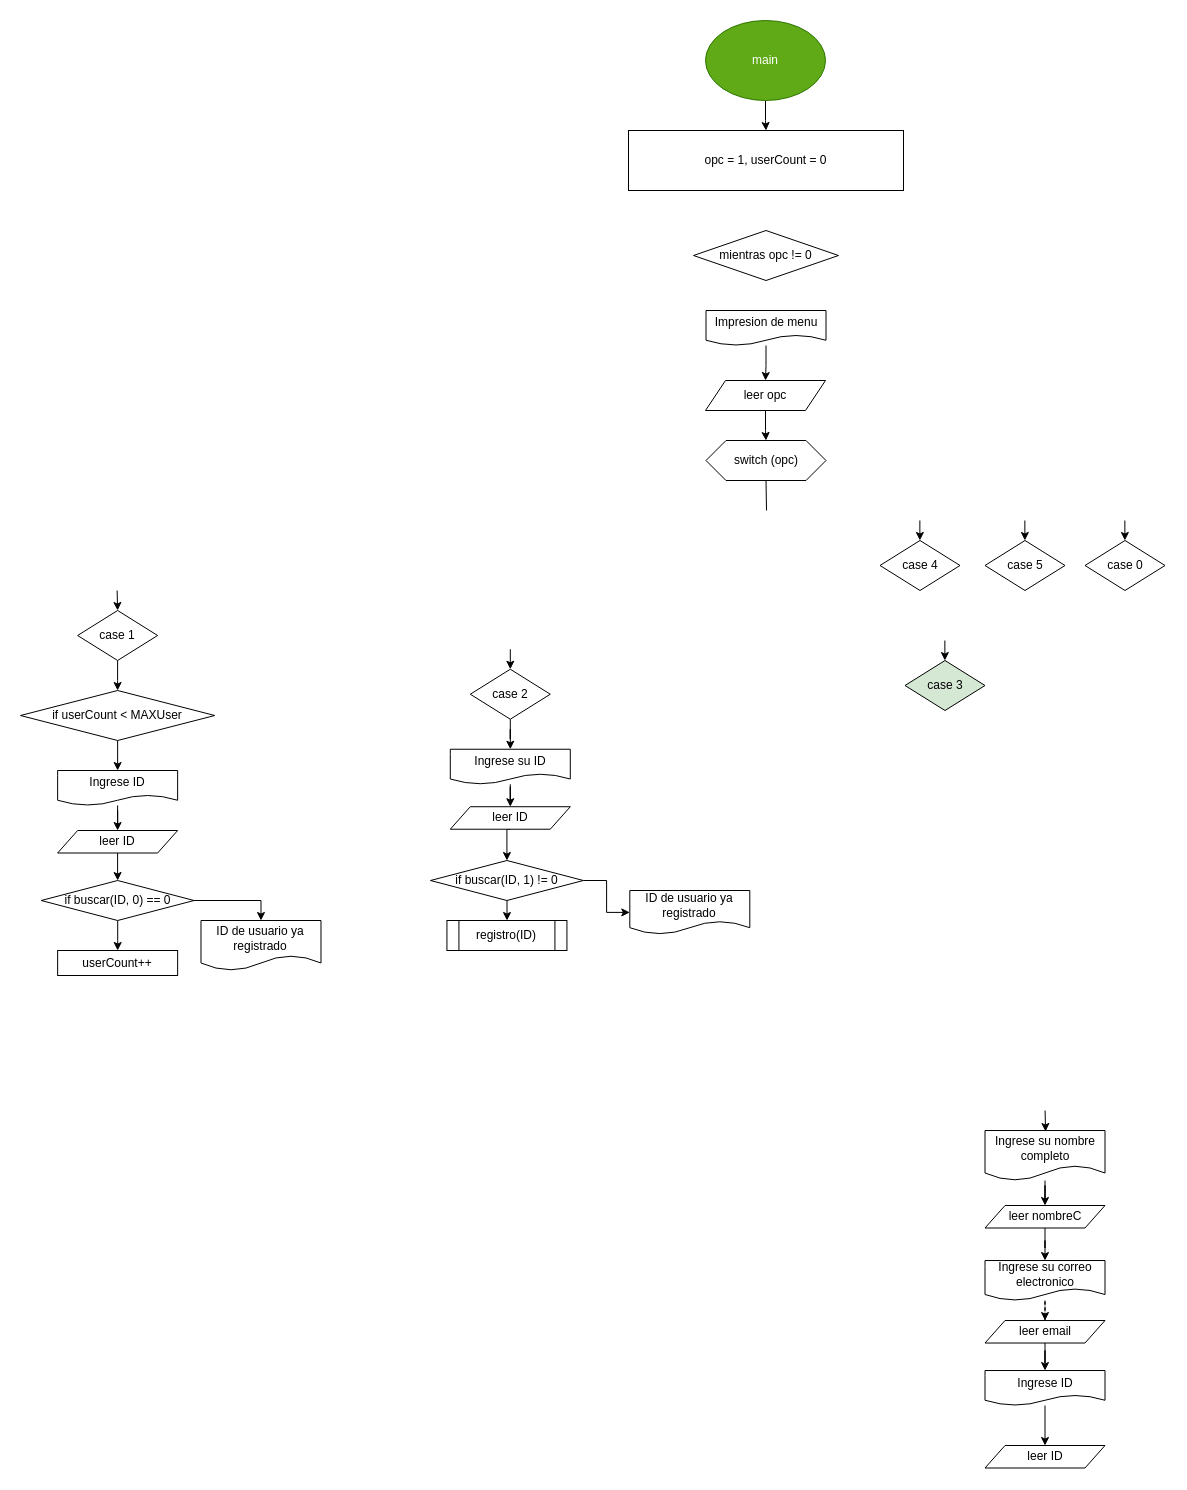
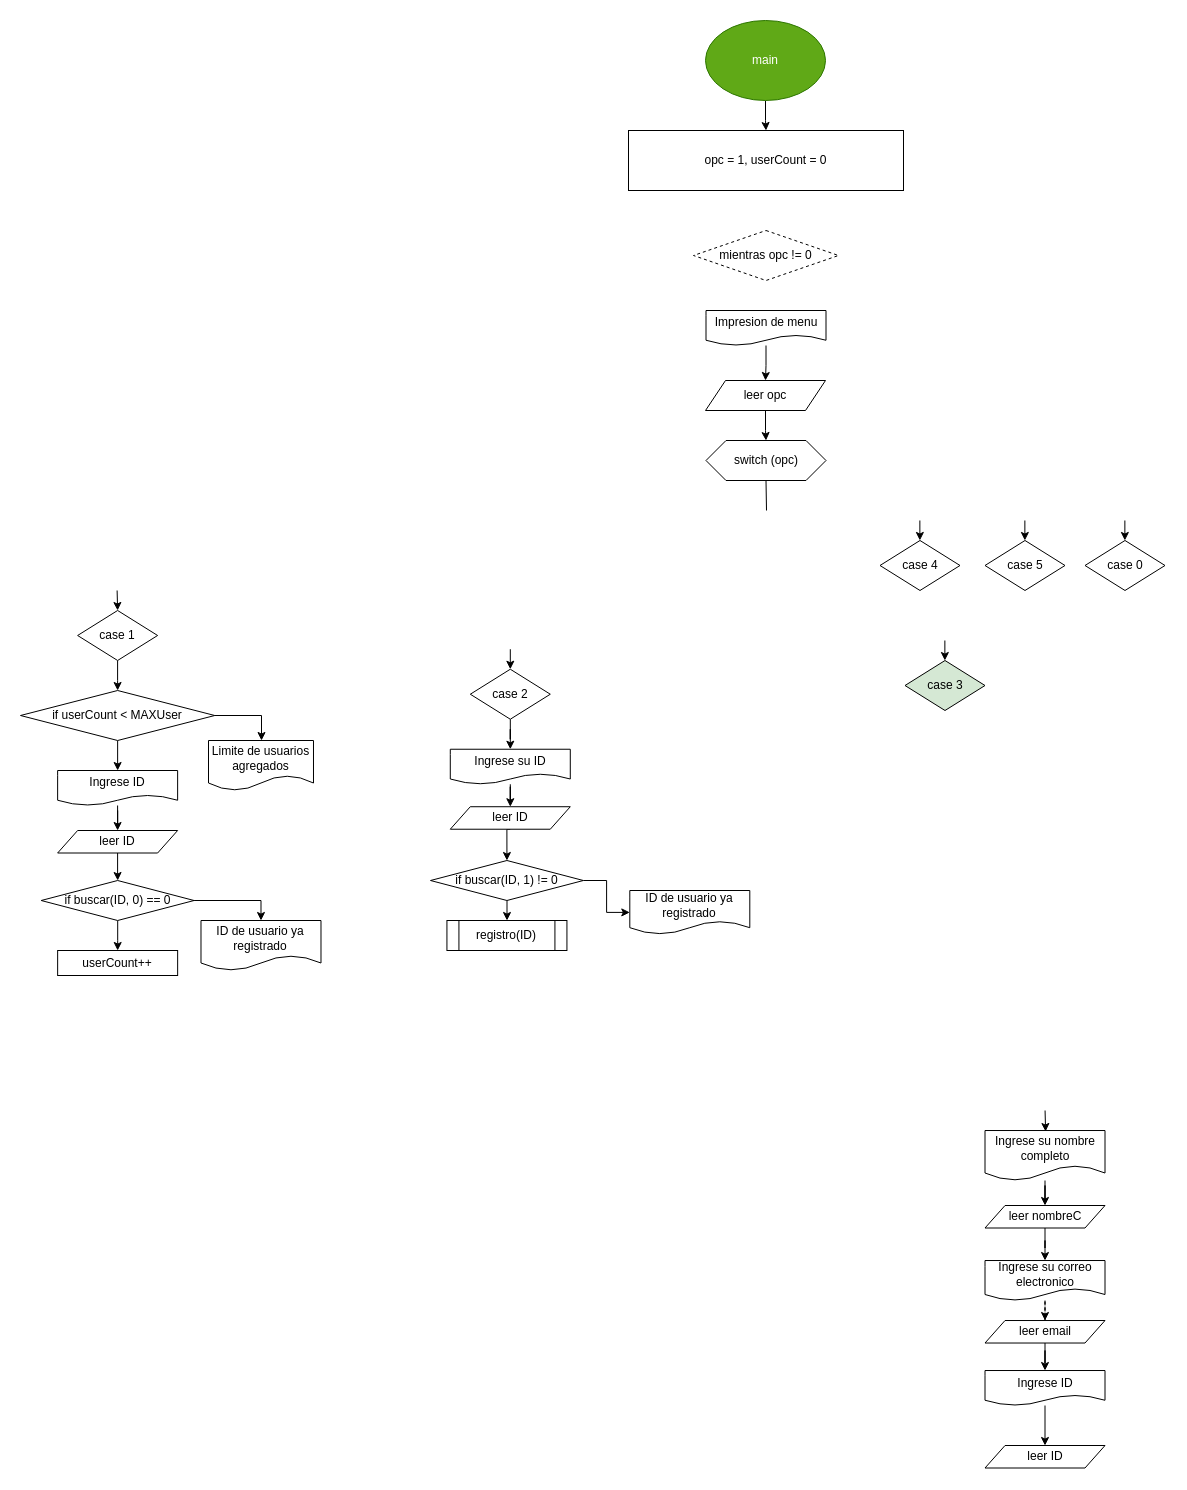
- <mxCell id="5" value="mientras opc != 0" style="rhombus;whiteSpace=wrap;html=1;" parent="1" vertex="1"><mxGeometry x="693" y="230" width="145" height="50" as="geometry" /></mxCell>
+ <mxCell id="5" value="mientras opc != 0" style="rhombus;whiteSpace=wrap;html=1;dashed=1;" parent="1" vertex="1"><mxGeometry x="693" y="230" width="145" height="50" as="geometry" /></mxCell>
+ <mxCell id="26" value="" style="edgeStyle=orthogonalEdgeStyle;rounded=0;orthogonalLoop=1;jettySize=auto;html=1;" parent="1" source="28" target="29" edge="1"><mxGeometry relative="1" as="geometry"><Array as="points"><mxPoint x="261" y="714.99" /></Array></mxGeometry></mxCell>
+ <mxCell id="29" value="Limite de usuarios agregados" style="shape=document;whiteSpace=wrap;html=1;boundedLbl=1;" parent="1" vertex="1"><mxGeometry x="208" y="740" width="104.99" height="50" as="geometry" /></mxCell>
